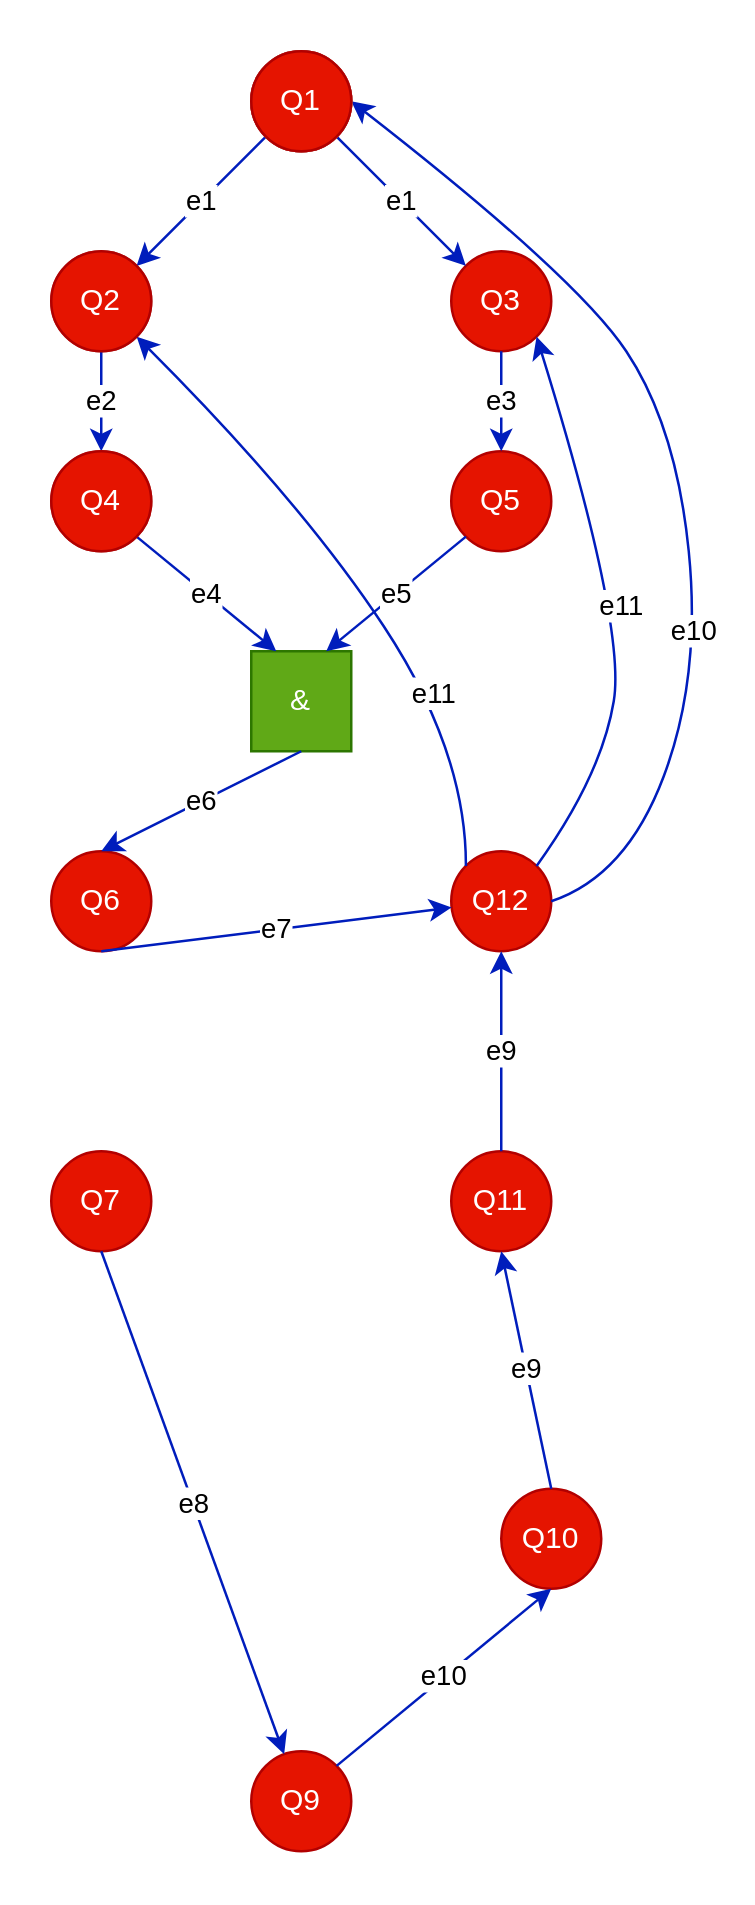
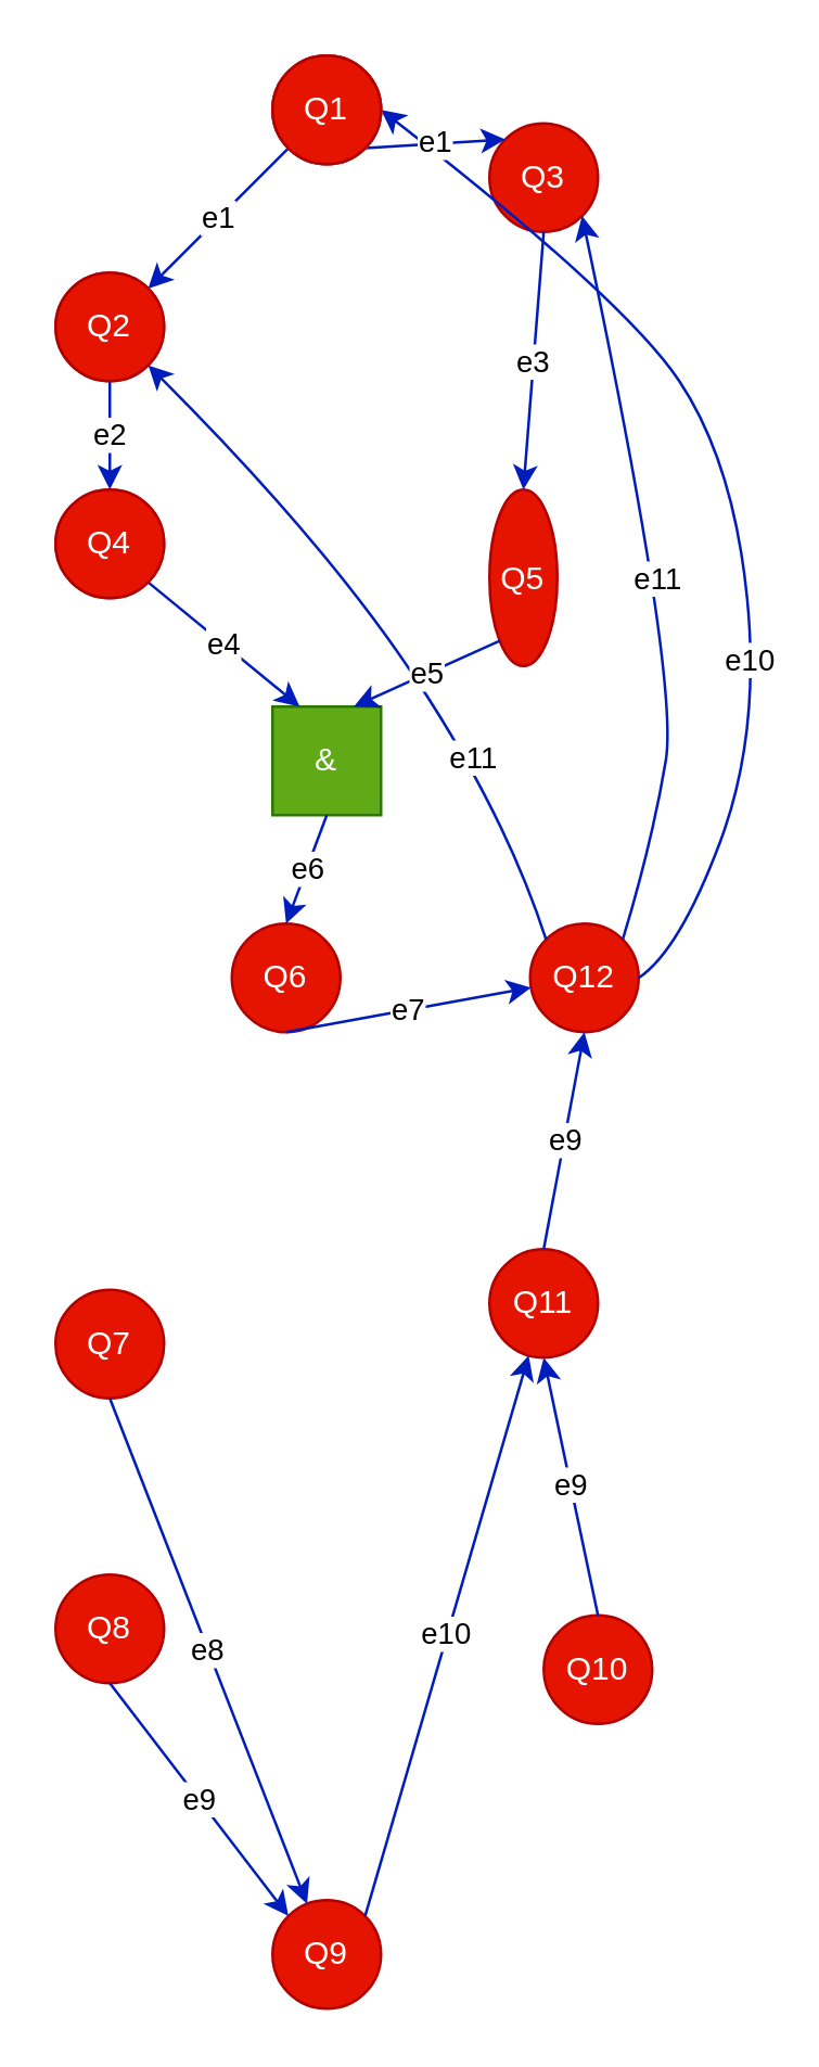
- <mxCell id="3" value="Q3" style="ellipse;whiteSpace=wrap;html=1;aspect=fixed;fillColor=#e51400;strokeColor=#B20000;fontColor=#ffffff;" vertex="1" parent="1"><mxGeometry x="180" y="100" width="40" height="40" as="geometry" /></mxCell>
+ <mxCell id="3" value="Q3" style="ellipse;whiteSpace=wrap;html=1;aspect=fixed;fillColor=#e51400;strokeColor=#B20000;fontColor=#ffffff;" vertex="1" parent="1"><mxGeometry x="180" y="45" width="40" height="40" as="geometry" /></mxCell>
- <mxCell id="6" value="Q5" style="ellipse;whiteSpace=wrap;html=1;aspect=fixed;fillColor=#e51400;strokeColor=#B20000;fontColor=#ffffff;" vertex="1" parent="1"><mxGeometry x="180" y="180" width="40" height="40" as="geometry" /></mxCell>
+ <mxCell id="6" value="Q5" style="ellipse;whiteSpace=wrap;html=1;aspect=fixed;fillColor=#e51400;strokeColor=#B20000;fontColor=#ffffff;" vertex="1" parent="1"><mxGeometry x="180" y="180" width="25" height="65" as="geometry" /></mxCell>
- <mxCell id="7" value="Q6" style="ellipse;whiteSpace=wrap;html=1;aspect=fixed;fillColor=#e51400;strokeColor=#B20000;fontColor=#ffffff;" vertex="1" parent="1"><mxGeometry x="20" y="340" width="40" height="40" as="geometry" /></mxCell>
+ <mxCell id="7" value="Q6" style="ellipse;whiteSpace=wrap;html=1;aspect=fixed;fillColor=#e51400;strokeColor=#B20000;fontColor=#ffffff;" vertex="1" parent="1"><mxGeometry x="85" y="340" width="40" height="40" as="geometry" /></mxCell>
- <mxCell id="12" value="Q12" style="ellipse;whiteSpace=wrap;html=1;aspect=fixed;fillColor=#e51400;strokeColor=#B20000;fontColor=#ffffff;" vertex="1" parent="1"><mxGeometry x="180" y="340" width="40" height="40" as="geometry" /></mxCell>
+ <mxCell id="12" value="Q12" style="ellipse;whiteSpace=wrap;html=1;aspect=fixed;fillColor=#e51400;strokeColor=#B20000;fontColor=#ffffff;" vertex="1" parent="1"><mxGeometry x="195" y="340" width="40" height="40" as="geometry" /></mxCell>
- <mxCell id="13" value="Q7" style="ellipse;whiteSpace=wrap;html=1;aspect=fixed;fillColor=#e51400;strokeColor=#B20000;fontColor=#ffffff;" vertex="1" parent="1"><mxGeometry x="20" y="460" width="40" height="40" as="geometry" /></mxCell>
+ <mxCell id="13" value="Q7" style="ellipse;whiteSpace=wrap;html=1;aspect=fixed;fillColor=#e51400;strokeColor=#B20000;fontColor=#ffffff;" vertex="1" parent="1"><mxGeometry x="20" y="475" width="40" height="40" as="geometry" /></mxCell>
+ <mxCell id="8" value="Q8" style="ellipse;whiteSpace=wrap;html=1;aspect=fixed;fillColor=#e51400;strokeColor=#B20000;fontColor=#ffffff;" vertex="1" parent="1"><mxGeometry x="20" y="580" width="40" height="40" as="geometry" /></mxCell>
- <mxCell id="26" value="e10" style="endArrow=classic;html=1;exitX=1;exitY=0;exitDx=0;exitDy=0;entryX=0.5;entryY=1;entryDx=0;entryDy=0;fillColor=#0050ef;strokeColor=#001DBC;" edge="1" parent="1" source="9" target="11"><mxGeometry width="50" height="50" relative="1" as="geometry"><mxPoint x="430" y="530" as="sourcePoint" /><mxPoint x="480" y="480" as="targetPoint" /></mxGeometry></mxCell>
+ <mxCell id="26" value="e10" style="endArrow=classic;html=1;exitX=1;exitY=0;exitDx=0;exitDy=0;fillColor=#0050ef;strokeColor=#001DBC;" edge="1" parent="1" source="9" target="10"><mxGeometry width="50" height="50" relative="1" as="geometry"><mxPoint x="430" y="530" as="sourcePoint" /><mxPoint x="480" y="480" as="targetPoint" /></mxGeometry></mxCell>
+ <mxCell id="28" value="e9" style="endArrow=classic;html=1;exitX=0.5;exitY=1;exitDx=0;exitDy=0;entryX=0;entryY=0;entryDx=0;entryDy=0;fillColor=#0050ef;strokeColor=#001DBC;" edge="1" parent="1" source="8" target="9"><mxGeometry width="50" height="50" relative="1" as="geometry"><mxPoint x="380" y="690" as="sourcePoint" /><mxPoint x="430" y="640" as="targetPoint" /></mxGeometry></mxCell>
